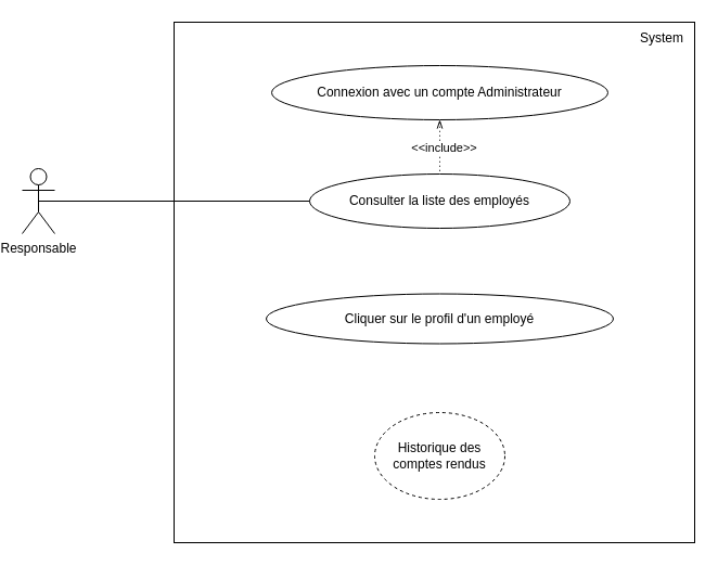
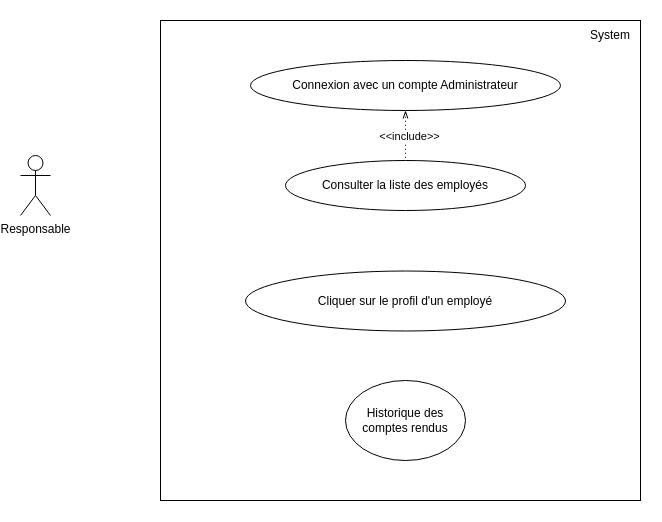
- <mxCell id="10" value="" style="endArrow=none;html=1;rounded=0;strokeWidth=1;entryX=0;entryY=0.5;entryDx=0;entryDy=0;exitX=0.5;exitY=0.5;exitDx=0;exitDy=0;exitPerimeter=0;" parent="1" source="3" target="6" edge="1"><mxGeometry width="50" height="50" relative="1" as="geometry"><mxPoint x="240" y="280" as="sourcePoint" /><mxPoint x="290" y="230" as="targetPoint" /></mxGeometry></mxCell>
- <mxCell id="9" value="Cliquer sur le profil d'un employé" style="ellipse;whiteSpace=wrap;html=1;" parent="1" vertex="1"><mxGeometry x="245" y="270.5" width="320" height="46" as="geometry" /></mxCell>
+ <mxCell id="9" value="Cliquer sur le profil d'un employé" style="ellipse;whiteSpace=wrap;html=1;" parent="1" vertex="1"><mxGeometry x="245" y="270.5" width="320" height="60" as="geometry" /></mxCell>
- <mxCell id="11" value="Historique des comptes rendus" style="ellipse;whiteSpace=wrap;html=1;dashed=1;" parent="1" vertex="1"><mxGeometry x="345" y="380" width="120" height="80" as="geometry" /></mxCell>
+ <mxCell id="11" value="Historique des comptes rendus" style="ellipse;whiteSpace=wrap;html=1;" parent="1" vertex="1"><mxGeometry x="345" y="380" width="120" height="80" as="geometry" /></mxCell>
